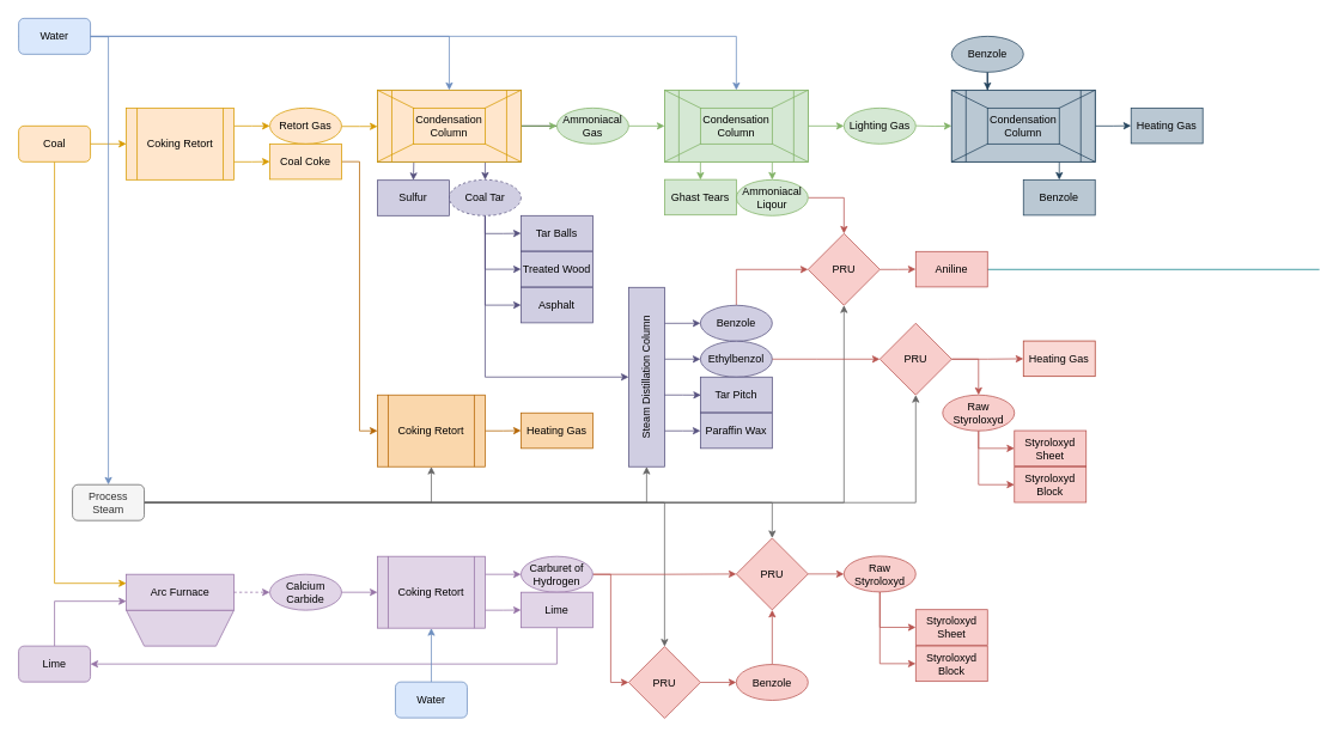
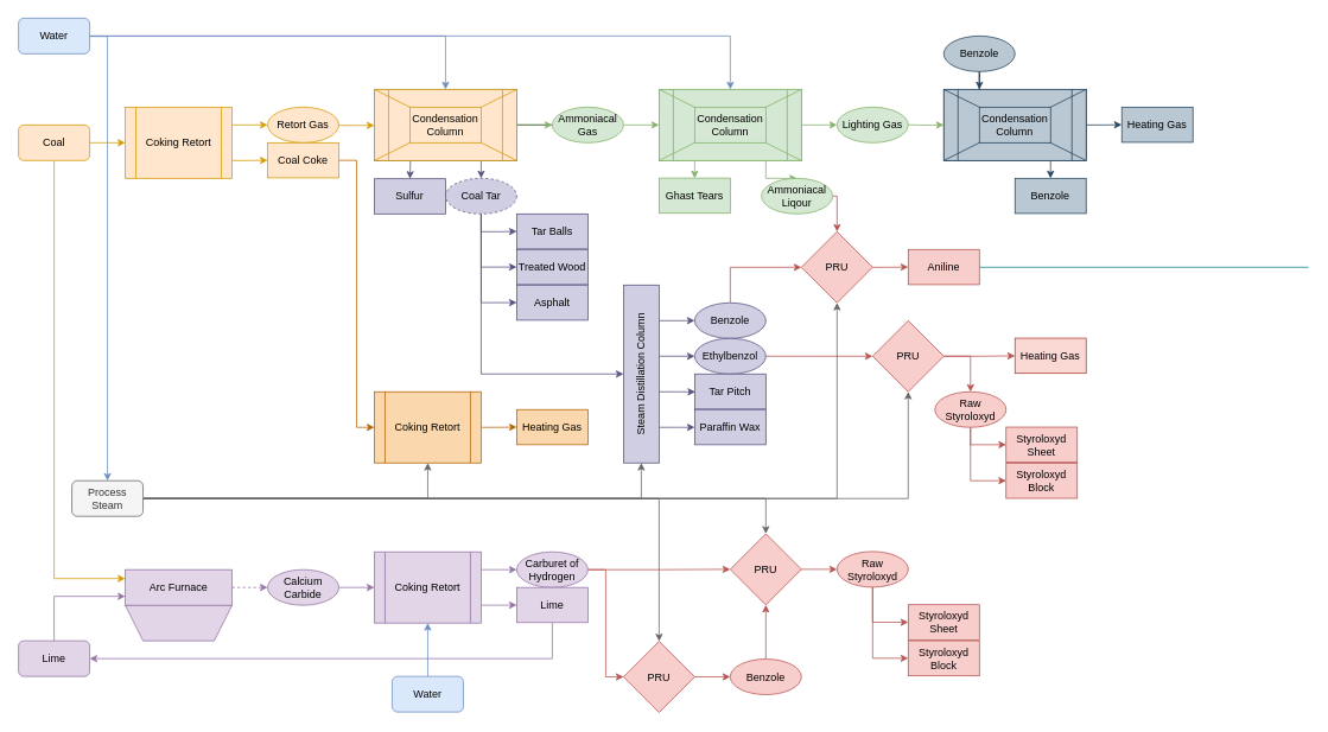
- <mxCell id="63" value="&lt;div&gt;Ammoniacal Liqour&lt;/div&gt;" style="ellipse;whiteSpace=wrap;html=1;fillColor=#d5e8d4;strokeColor=#82b366;" parent="1" vertex="1"><mxGeometry x="820" y="200" width="80" height="40" as="geometry" /></mxCell>
+ <mxCell id="63" value="&lt;div&gt;Ammoniacal Liqour&lt;/div&gt;" style="ellipse;whiteSpace=wrap;html=1;fillColor=#d5e8d4;strokeColor=#82b366;" parent="1" vertex="1"><mxGeometry x="855" y="200" width="80" height="40" as="geometry" /></mxCell>
